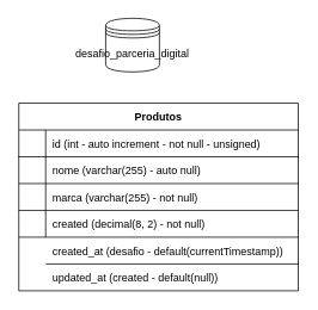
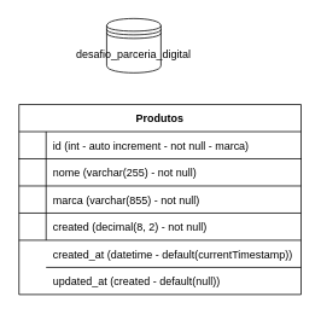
- <mxCell id="5" value="id (int - auto increment - not null - unsigned)" style="shape=partialRectangle;connectable=0;fillColor=none;top=0;left=0;bottom=0;right=0;align=left;spacingLeft=6;fontStyle=0;overflow=hidden;" vertex="1" parent="4"><mxGeometry x="30" width="282" height="30" as="geometry" /></mxCell>
+ <mxCell id="5" value="id (int - auto increment - not null - marca)" style="shape=partialRectangle;connectable=0;fillColor=none;top=0;left=0;bottom=0;right=0;align=left;spacingLeft=6;fontStyle=0;overflow=hidden;" vertex="1" parent="4"><mxGeometry x="30" width="282" height="30" as="geometry" /></mxCell>
- <mxCell id="8" value="nome (varchar(255) - auto null)" style="shape=partialRectangle;connectable=0;top=0;left=0;bottom=0;right=0;align=left;spacingLeft=6;overflow=hidden;labelBorderColor=none;shadow=0;fillColor=none;" vertex="1" parent="6"><mxGeometry x="30" width="282" height="30" as="geometry" /></mxCell>
+ <mxCell id="8" value="nome (varchar(255) - not null)" style="shape=partialRectangle;connectable=0;top=0;left=0;bottom=0;right=0;align=left;spacingLeft=6;overflow=hidden;labelBorderColor=none;shadow=0;fillColor=none;" vertex="1" parent="6"><mxGeometry x="30" width="282" height="30" as="geometry" /></mxCell>
- <mxCell id="11" value="marca (varchar(255) - not null)" style="shape=partialRectangle;connectable=0;fillColor=none;top=0;left=0;bottom=0;right=0;align=left;spacingLeft=6;overflow=hidden;" vertex="1" parent="9"><mxGeometry x="30" width="282" height="30" as="geometry" /></mxCell>
+ <mxCell id="11" value="marca (varchar(855) - not null)" style="shape=partialRectangle;connectable=0;fillColor=none;top=0;left=0;bottom=0;right=0;align=left;spacingLeft=6;overflow=hidden;" vertex="1" parent="9"><mxGeometry x="30" width="282" height="30" as="geometry" /></mxCell>
- <mxCell id="15" value="created_at (desafio - default(currentTimestamp))" style="shape=partialRectangle;connectable=0;fillColor=none;top=0;left=0;bottom=0;right=0;align=left;spacingLeft=6;overflow=hidden;" vertex="1" parent="1"><mxGeometry x="50" y="265" width="282" height="30" as="geometry" /></mxCell>
+ <mxCell id="15" value="created_at (datetime - default(currentTimestamp))" style="shape=partialRectangle;connectable=0;fillColor=none;top=0;left=0;bottom=0;right=0;align=left;spacingLeft=6;overflow=hidden;" vertex="1" parent="1"><mxGeometry x="50" y="265" width="282" height="30" as="geometry" /></mxCell>
